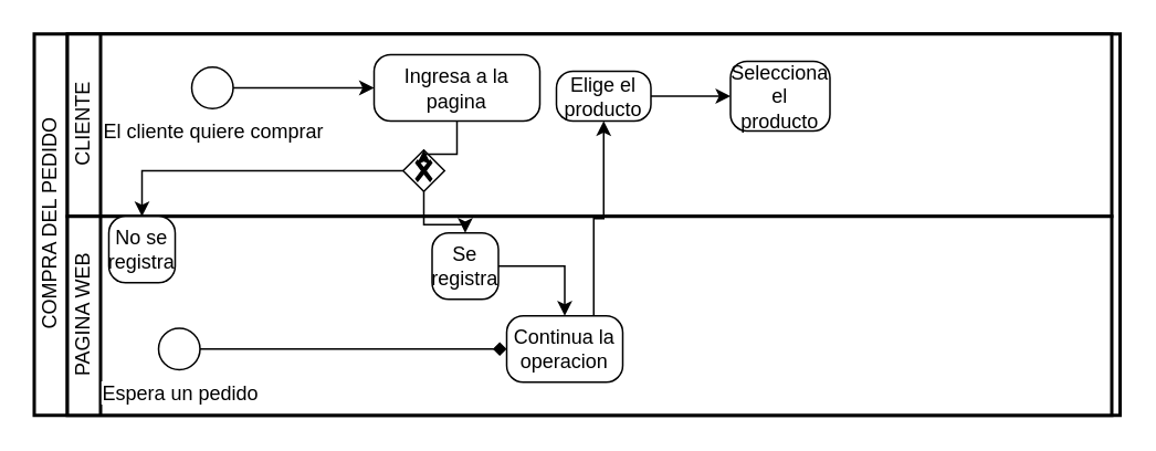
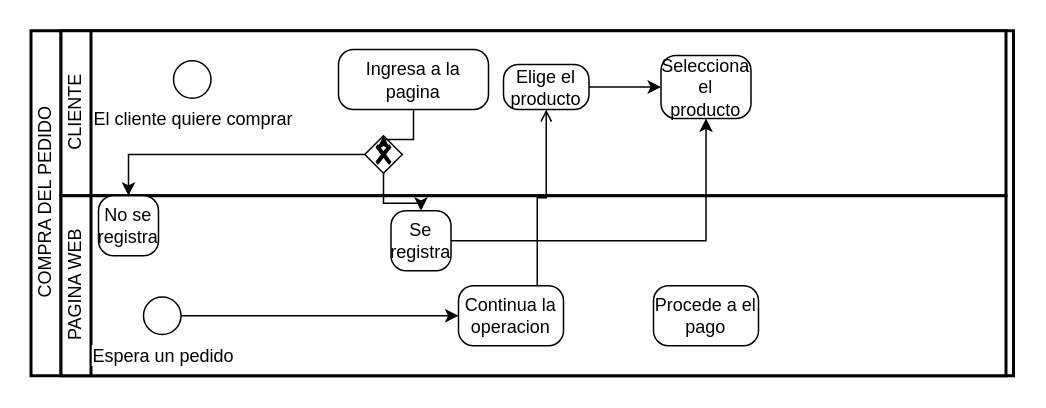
- <mxCell id="7" style="edgeStyle=orthogonalEdgeStyle;rounded=0;orthogonalLoop=1;jettySize=auto;html=1;exitX=1;exitY=0.5;exitDx=0;exitDy=0;exitPerimeter=0;fontColor=#000000;strokeColor=#000000;entryX=0;entryY=0.5;entryDx=0;entryDy=0;entryPerimeter=0;" parent="4" source="5" edge="1" target="6"><mxGeometry relative="1" as="geometry"><mxPoint x="155" y="33" as="targetPoint" /></mxGeometry></mxCell>
- <mxCell id="24" style="edgeStyle=orthogonalEdgeStyle;rounded=0;orthogonalLoop=1;jettySize=auto;html=1;exitX=0.75;exitY=0;exitDx=0;exitDy=0;exitPerimeter=0;" edge="1" parent="2" source="19" target="10"><mxGeometry relative="1" as="geometry"><mxPoint x="338" y="70" as="targetPoint" /></mxGeometry></mxCell>
+ <mxCell id="24" style="edgeStyle=orthogonalEdgeStyle;rounded=0;orthogonalLoop=1;jettySize=auto;html=1;exitX=0.75;exitY=0;exitDx=0;exitDy=0;exitPerimeter=0;endArrow=open;" edge="1" parent="2" source="19" target="10"><mxGeometry relative="1" as="geometry"><mxPoint x="338" y="70" as="targetPoint" /></mxGeometry></mxCell>
- <mxCell id="20" style="edgeStyle=orthogonalEdgeStyle;rounded=0;orthogonalLoop=1;jettySize=auto;html=1;exitX=1;exitY=0.5;exitDx=0;exitDy=0;exitPerimeter=0;" edge="1" parent="14" source="16" target="19"><mxGeometry relative="1" as="geometry"><mxPoint x="265" y="70" as="targetPoint" /></mxGeometry></mxCell>
+ <mxCell id="20" style="edgeStyle=orthogonalEdgeStyle;rounded=0;orthogonalLoop=1;jettySize=auto;html=1;exitX=1;exitY=0.5;exitDx=0;exitDy=0;exitPerimeter=0;" edge="1" parent="14" source="16" target="11"><mxGeometry relative="1" as="geometry"><mxPoint x="265" y="70" as="targetPoint" /></mxGeometry></mxCell>
- <mxCell id="17" style="edgeStyle=orthogonalEdgeStyle;rounded=0;orthogonalLoop=1;jettySize=auto;html=1;exitX=1;exitY=0.5;exitDx=0;exitDy=0;exitPerimeter=0;entryX=0;entryY=0.5;entryDx=0;entryDy=0;entryPerimeter=0;endArrow=diamond;" edge="1" parent="14" source="18" target="19"><mxGeometry relative="1" as="geometry" /></mxCell>
+ <mxCell id="17" style="edgeStyle=orthogonalEdgeStyle;rounded=0;orthogonalLoop=1;jettySize=auto;html=1;exitX=1;exitY=0.5;exitDx=0;exitDy=0;exitPerimeter=0;entryX=0;entryY=0.5;entryDx=0;entryDy=0;entryPerimeter=0;" edge="1" parent="14" source="18" target="19"><mxGeometry relative="1" as="geometry" /></mxCell>
+ <mxCell id="21" value="Procede a el pago" style="points=[[0.25,0,0],[0.5,0,0],[0.75,0,0],[1,0.25,0],[1,0.5,0],[1,0.75,0],[0.75,1,0],[0.5,1,0],[0.25,1,0],[0,0.75,0],[0,0.5,0],[0,0.25,0]];shape=mxgraph.bpmn.task;whiteSpace=wrap;rectStyle=rounded;size=10;taskMarker=abstract;" vertex="1" parent="14"><mxGeometry x="395" y="60" width="70" height="40" as="geometry" /></mxCell>
